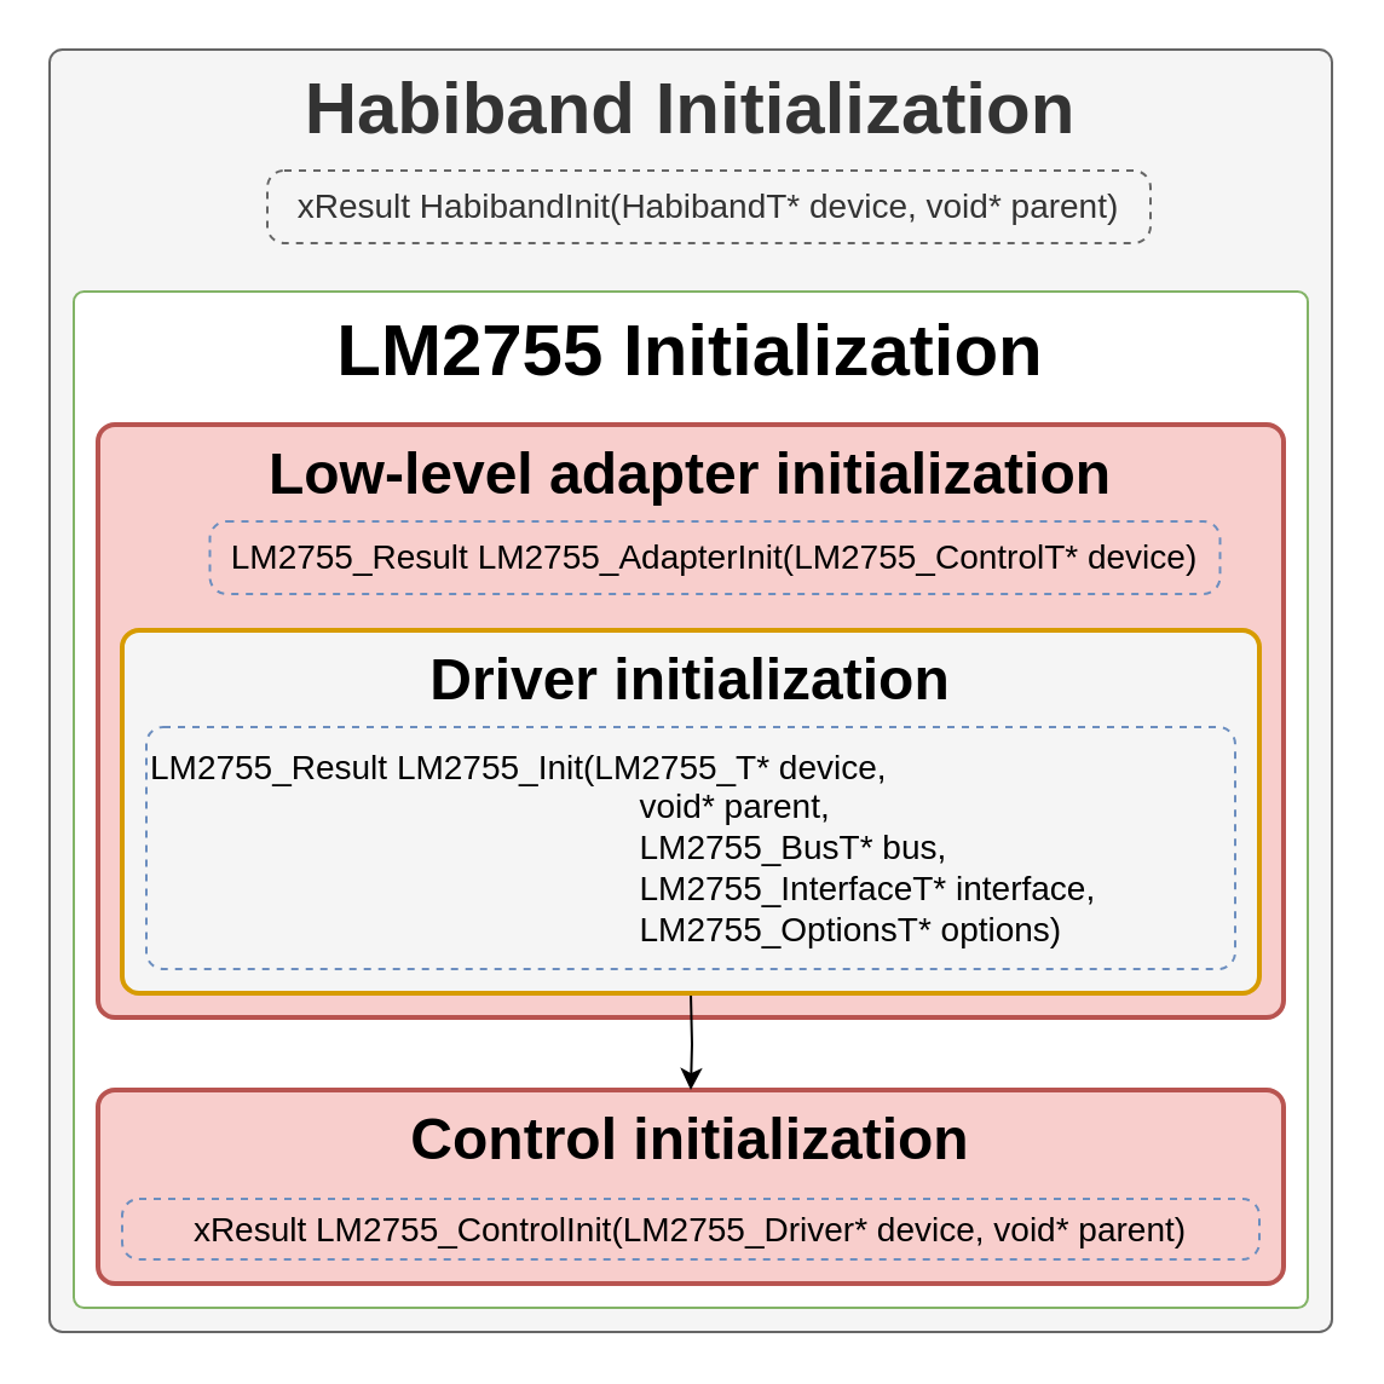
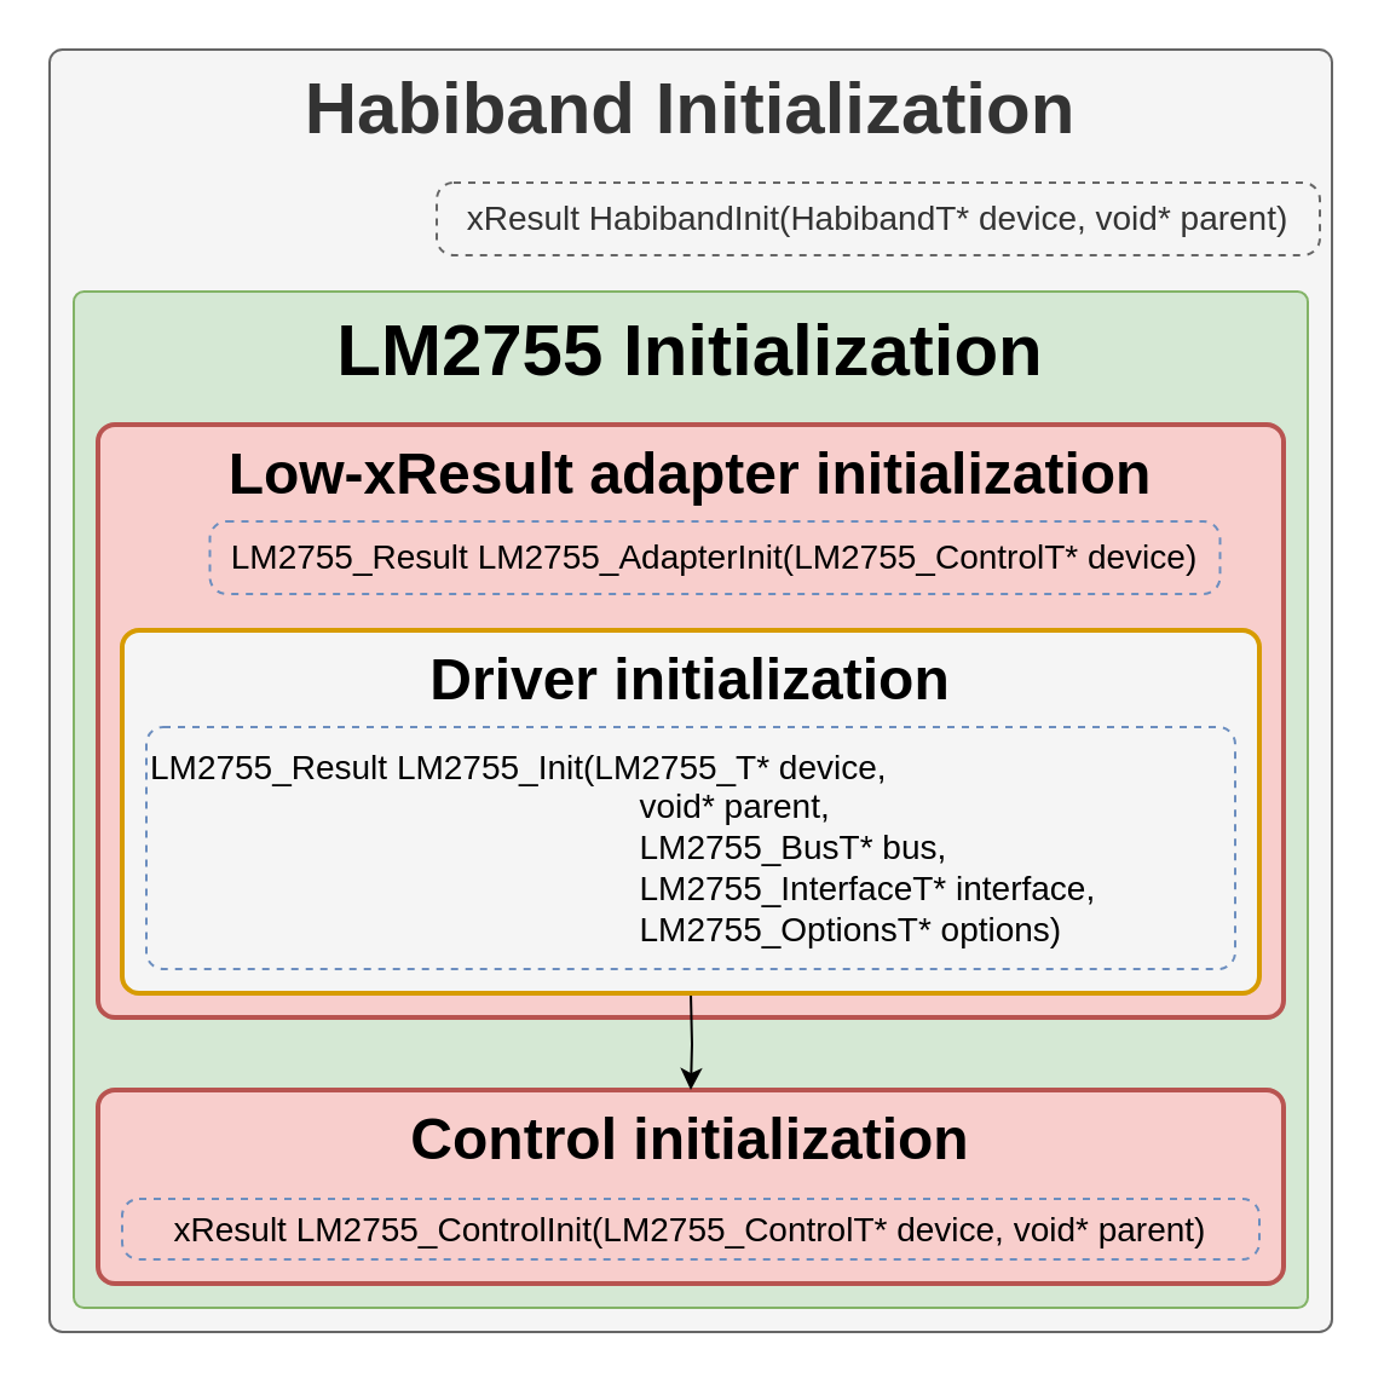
- <mxCell id="10" value="xResult HabibandInit(HabibandT* device, void* parent)" style="rounded=1;whiteSpace=wrap;absoluteArcSize=1;arcSize=14;strokeWidth=1;fontSize=14;verticalAlign=middle;fontStyle=0;dashed=1;strokeColor=#666666;fontColor=#333333;fillColor=none;" parent="1" vertex="1"><mxGeometry x="110" y="70" width="365" height="30" as="geometry" /></mxCell>
+ <mxCell id="10" value="xResult HabibandInit(HabibandT* device, void* parent)" style="rounded=1;whiteSpace=wrap;absoluteArcSize=1;arcSize=14;strokeWidth=1;fontSize=14;verticalAlign=middle;fontStyle=0;dashed=1;strokeColor=#666666;fontColor=#333333;fillColor=none;" parent="1" vertex="1"><mxGeometry x="180" y="75" width="365" height="30" as="geometry" /></mxCell>
- <mxCell id="3" value="LM2755 Initialization" style="rounded=1;whiteSpace=wrap;arcSize=1;verticalAlign=top;fontSize=30;fontStyle=1;fillColor=#ffffff;strokeColor=#82b366;" parent="1" vertex="1"><mxGeometry x="30" y="120" width="510" height="420" as="geometry" /></mxCell>
+ <mxCell id="3" value="LM2755 Initialization" style="rounded=1;whiteSpace=wrap;arcSize=1;verticalAlign=top;fontSize=30;fontStyle=1;fillColor=#d5e8d4;strokeColor=#82b366;" parent="1" vertex="1"><mxGeometry x="30" y="120" width="510" height="420" as="geometry" /></mxCell>
- <mxCell id="4" value="Low-level adapter initialization&#10;&#10;" style="rounded=1;whiteSpace=wrap;absoluteArcSize=1;arcSize=14;strokeWidth=2;fontSize=24;fillColor=#f8cecc;strokeColor=#b85450;verticalAlign=top;fontStyle=1;" parent="1" vertex="1"><mxGeometry x="40" y="175" width="490" height="245" as="geometry" /></mxCell>
+ <mxCell id="4" value="Low-xResult adapter initialization&#10;&#10;" style="rounded=1;whiteSpace=wrap;absoluteArcSize=1;arcSize=14;strokeWidth=2;fontSize=24;fillColor=#f8cecc;strokeColor=#b85450;verticalAlign=top;fontStyle=1;" parent="1" vertex="1"><mxGeometry x="40" y="175" width="490" height="245" as="geometry" /></mxCell>
- <mxCell id="11" value="xResult LM2755_ControlInit(LM2755_Driver* device, void* parent)" style="rounded=1;whiteSpace=wrap;absoluteArcSize=1;arcSize=14;strokeWidth=1;fontSize=14;strokeColor=#6c8ebf;verticalAlign=middle;fontStyle=0;dashed=1;fillColor=none;" parent="1" vertex="1"><mxGeometry x="50" y="495" width="470" height="25" as="geometry" /></mxCell>
+ <mxCell id="11" value="xResult LM2755_ControlInit(LM2755_ControlT* device, void* parent)" style="rounded=1;whiteSpace=wrap;absoluteArcSize=1;arcSize=14;strokeWidth=1;fontSize=14;strokeColor=#6c8ebf;verticalAlign=middle;fontStyle=0;dashed=1;fillColor=none;" parent="1" vertex="1"><mxGeometry x="50" y="495" width="470" height="25" as="geometry" /></mxCell>
